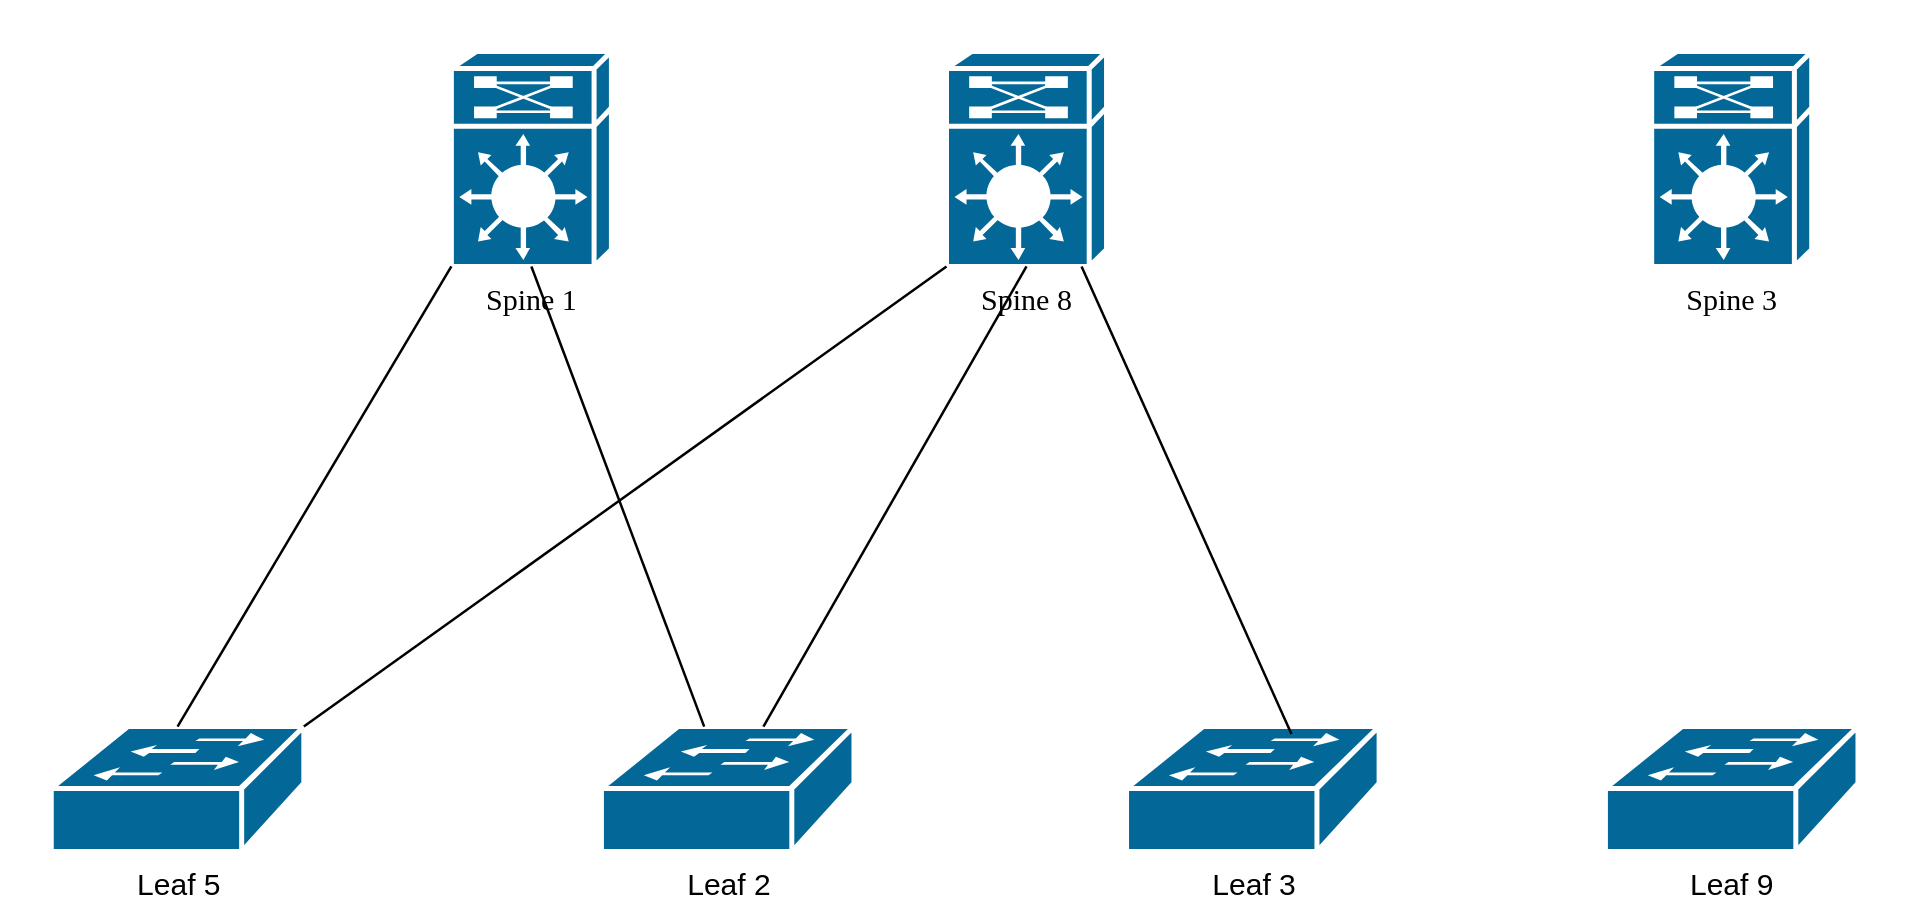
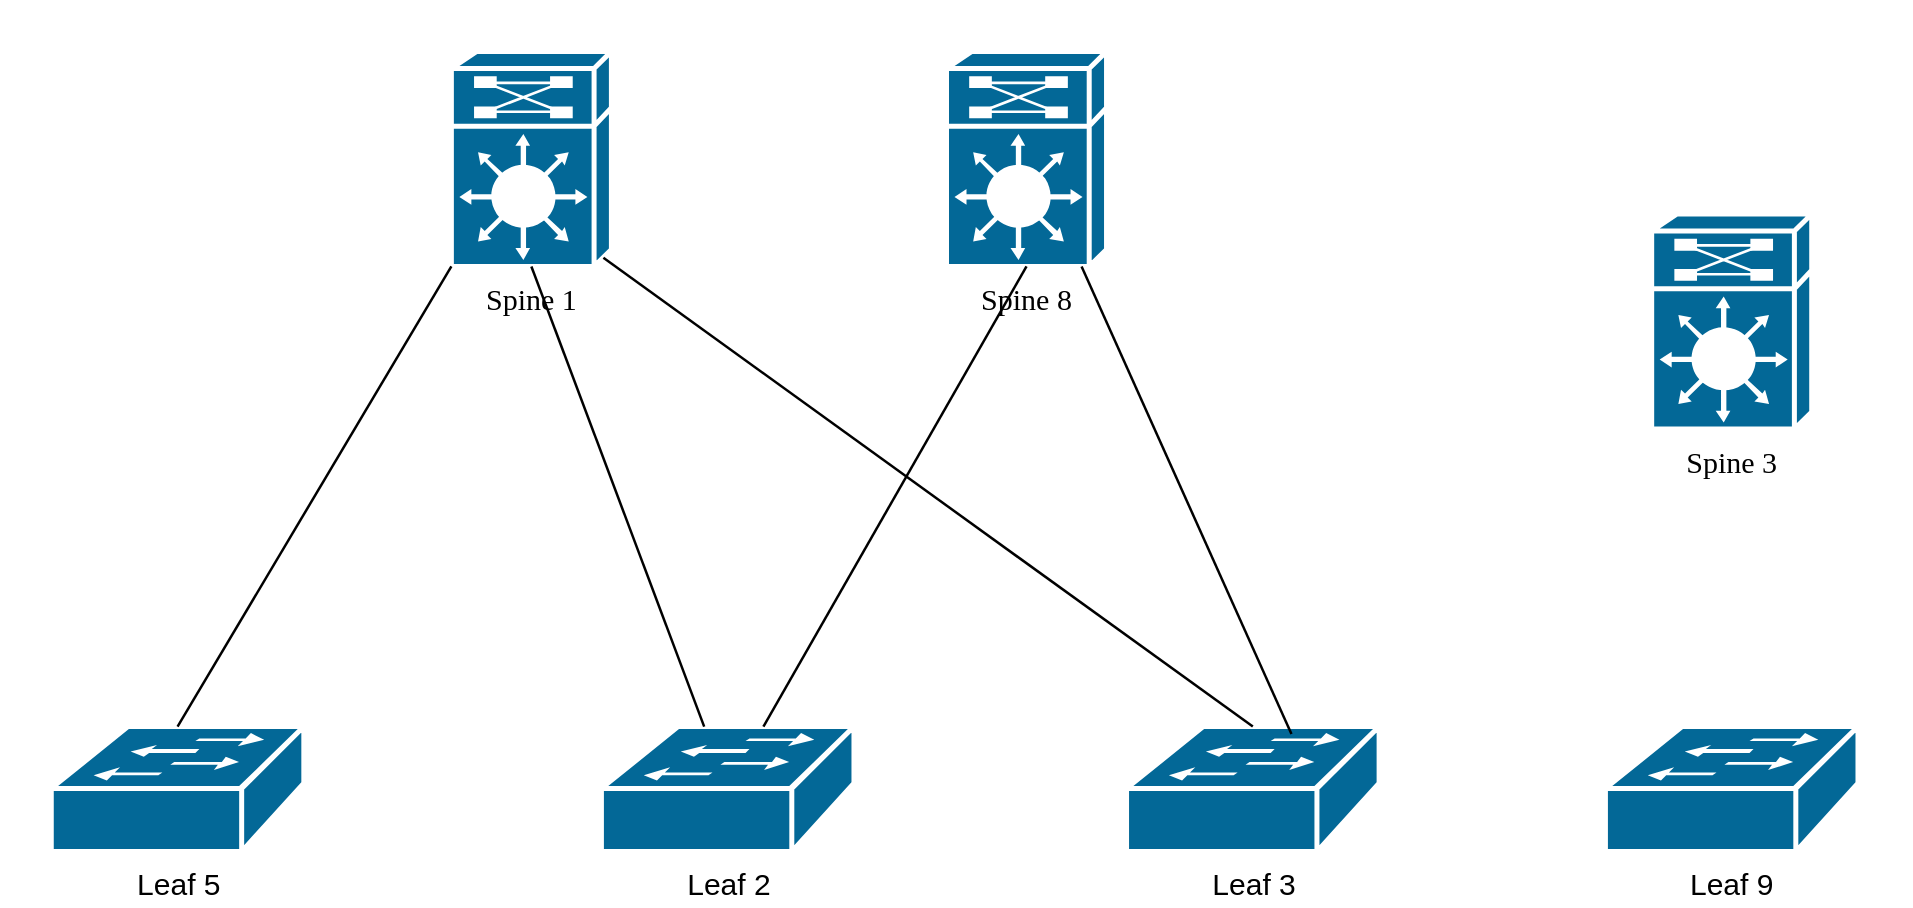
- <mxCell id="4" value="Spine 3" style="shape=mxgraph.cisco.misc.route_switch_processor;html=1;dashed=0;fillColor=#036897;strokeColor=#ffffff;strokeWidth=2;verticalLabelPosition=bottom;verticalAlign=top;rounded=0;shadow=0;comic=0;fontFamily=Verdana;fontSize=12;" parent="1" vertex="1"><mxGeometry x="660" y="20" width="64" height="86" as="geometry" /></mxCell>
+ <mxCell id="4" value="Spine 3" style="shape=mxgraph.cisco.misc.route_switch_processor;html=1;dashed=0;fillColor=#036897;strokeColor=#ffffff;strokeWidth=2;verticalLabelPosition=bottom;verticalAlign=top;rounded=0;shadow=0;comic=0;fontFamily=Verdana;fontSize=12;" parent="1" vertex="1"><mxGeometry x="660" y="85" width="64" height="86" as="geometry" /></mxCell>
+ <mxCell id="12" value="" style="endArrow=none;html=1;rounded=0;entryX=0.95;entryY=0.96;entryDx=0;entryDy=0;entryPerimeter=0;exitX=0.5;exitY=0;exitDx=0;exitDy=0;exitPerimeter=0;" parent="1" source="7" target="2" edge="1"><mxGeometry width="50" height="50" relative="1" as="geometry"><mxPoint x="100.5" y="320" as="sourcePoint" /><mxPoint x="210" y="136" as="targetPoint" /></mxGeometry></mxCell>
- <mxCell id="14" value="" style="endArrow=none;html=1;rounded=0;entryX=0;entryY=1;entryDx=0;entryDy=0;entryPerimeter=0;exitX=1;exitY=0;exitDx=0;exitDy=0;exitPerimeter=0;" parent="1" source="5" target="3" edge="1"><mxGeometry width="50" height="50" relative="1" as="geometry"><mxPoint x="120.5" y="340" as="sourcePoint" /><mxPoint x="230" y="156" as="targetPoint" /></mxGeometry></mxCell>
